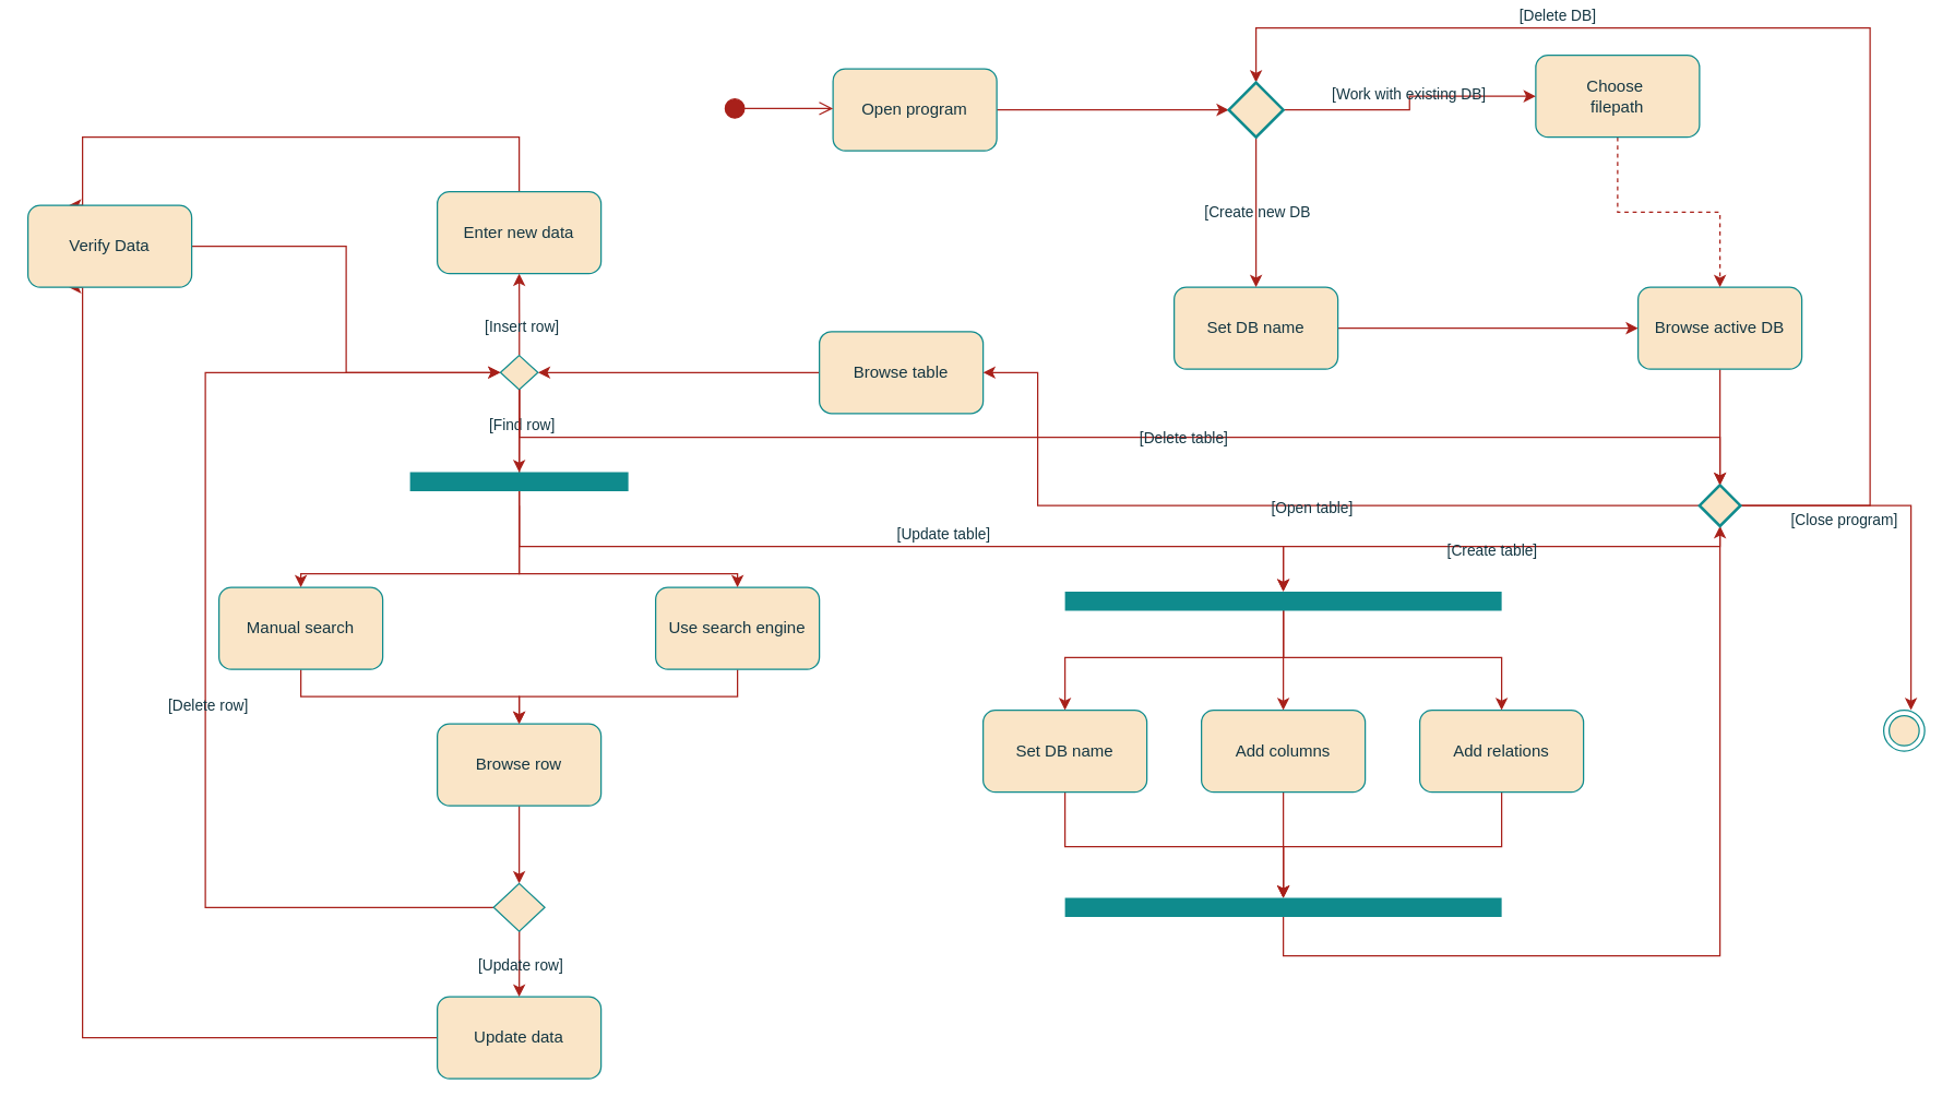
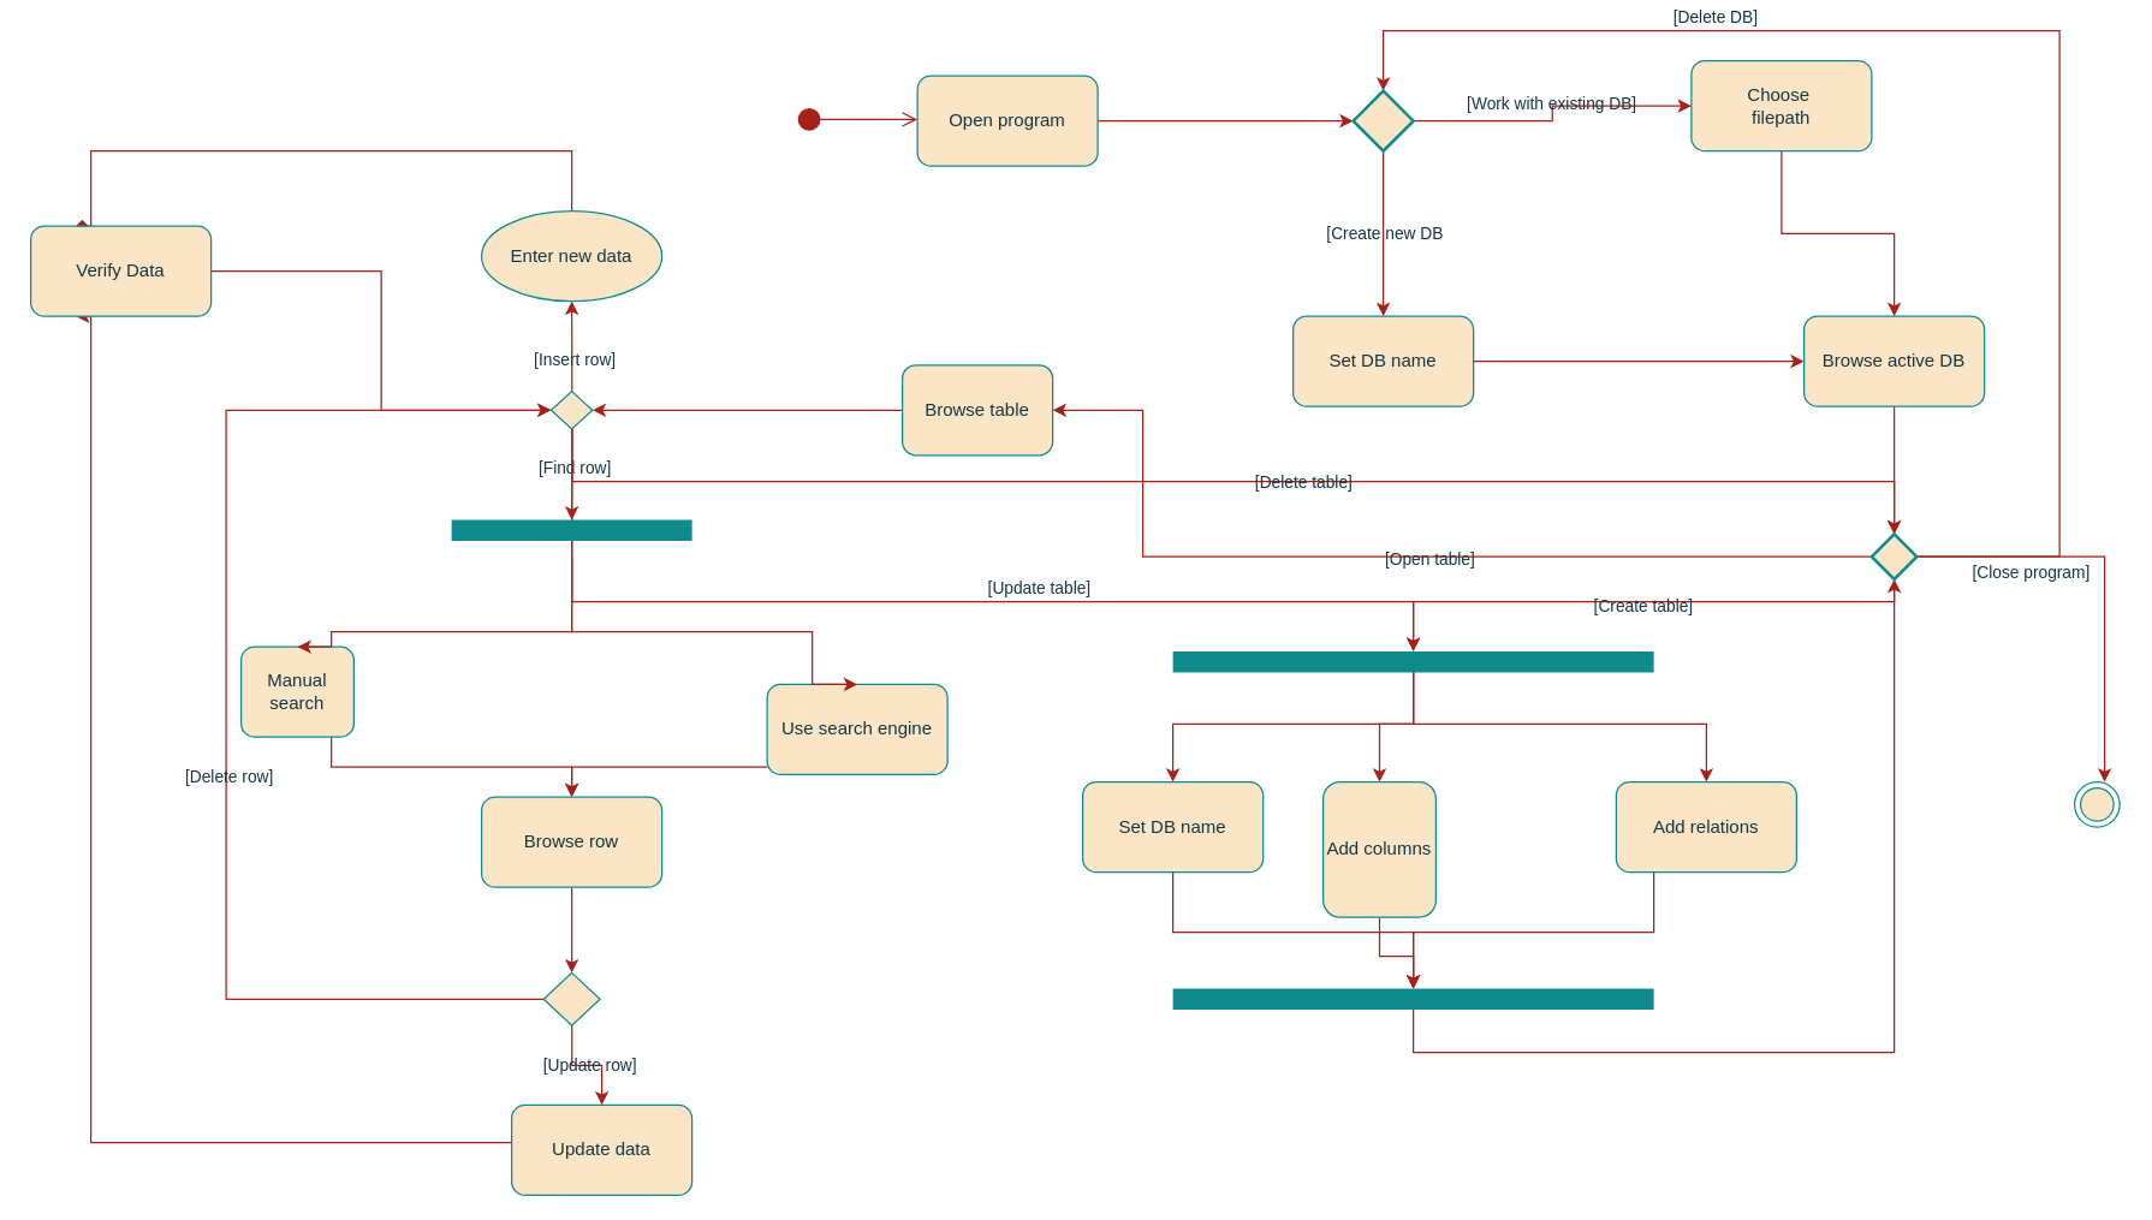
- <mxCell id="26" style="edgeStyle=orthogonalEdgeStyle;rounded=0;orthogonalLoop=1;jettySize=auto;html=1;entryX=0.25;entryY=0;entryDx=0;entryDy=0;labelBackgroundColor=none;strokeColor=#A8201A;fontColor=default;" parent="1" source="27" target="29" edge="1"><mxGeometry relative="1" as="geometry"><Array as="points"><mxPoint x="380" y="100" /><mxPoint x="60" y="100" /></Array></mxGeometry></mxCell>
+ <mxCell id="26" style="edgeStyle=orthogonalEdgeStyle;rounded=0;orthogonalLoop=1;jettySize=auto;html=1;entryX=0.25;entryY=0;entryDx=0;entryDy=0;labelBackgroundColor=none;strokeColor=#A8201A;fontColor=default;endArrow=diamond;" parent="1" source="27" target="29" edge="1"><mxGeometry relative="1" as="geometry"><Array as="points"><mxPoint x="380" y="100" /><mxPoint x="60" y="100" /></Array></mxGeometry></mxCell>
- <mxCell id="8" style="edgeStyle=orthogonalEdgeStyle;rounded=0;orthogonalLoop=1;jettySize=auto;html=1;entryX=0.5;entryY=0;entryDx=0;entryDy=0;labelBackgroundColor=none;strokeColor=#A8201A;fontColor=default;dashed=1;" parent="1" source="9" target="7" edge="1"><mxGeometry relative="1" as="geometry" /></mxCell>
+ <mxCell id="8" style="edgeStyle=orthogonalEdgeStyle;rounded=0;orthogonalLoop=1;jettySize=auto;html=1;entryX=0.5;entryY=0;entryDx=0;entryDy=0;labelBackgroundColor=none;strokeColor=#A8201A;fontColor=default;" parent="1" source="9" target="7" edge="1"><mxGeometry relative="1" as="geometry" /></mxCell>
- <mxCell id="27" value="Enter new data" style="rounded=1;whiteSpace=wrap;html=1;labelBackgroundColor=none;fillColor=#FAE5C7;strokeColor=#0F8B8D;fontColor=#143642;" parent="1" vertex="1"><mxGeometry x="320" y="140" width="120" height="60" as="geometry" /></mxCell>
+ <mxCell id="27" value="Enter new data" style="ellipse;whiteSpace=wrap;html=1;labelBackgroundColor=none;fillColor=#FAE5C7;strokeColor=#0F8B8D;fontColor=#143642;" parent="1" vertex="1"><mxGeometry x="320" y="140" width="120" height="60" as="geometry" /></mxCell>
- <mxCell id="3" value="Browse table" style="rounded=1;whiteSpace=wrap;html=1;labelBackgroundColor=none;fillColor=#FAE5C7;strokeColor=#0F8B8D;fontColor=#143642;" parent="1" vertex="1"><mxGeometry x="600" y="242.5" width="120" height="60" as="geometry" /></mxCell>
+ <mxCell id="3" value="Browse table" style="rounded=1;whiteSpace=wrap;html=1;labelBackgroundColor=none;fillColor=#FAE5C7;strokeColor=#0F8B8D;fontColor=#143642;" parent="1" vertex="1"><mxGeometry x="600" y="242.5" width="100" height="60" as="geometry" /></mxCell>
- <mxCell id="25" value="Manual search" style="rounded=1;whiteSpace=wrap;html=1;labelBackgroundColor=none;fillColor=#FAE5C7;strokeColor=#0F8B8D;fontColor=#143642;" parent="1" vertex="1"><mxGeometry x="160" y="430" width="120" height="60" as="geometry" /></mxCell>
+ <mxCell id="25" value="Manual search" style="rounded=1;whiteSpace=wrap;html=1;labelBackgroundColor=none;fillColor=#FAE5C7;strokeColor=#0F8B8D;fontColor=#143642;" parent="1" vertex="1"><mxGeometry x="160" y="430" width="75" height="60" as="geometry" /></mxCell>
- <mxCell id="23" value="Use search engine" style="rounded=1;whiteSpace=wrap;html=1;labelBackgroundColor=none;fillColor=#FAE5C7;strokeColor=#0F8B8D;fontColor=#143642;" parent="1" vertex="1"><mxGeometry x="480" y="430" width="120" height="60" as="geometry" /></mxCell>
+ <mxCell id="23" value="Use search engine" style="rounded=1;whiteSpace=wrap;html=1;labelBackgroundColor=none;fillColor=#FAE5C7;strokeColor=#0F8B8D;fontColor=#143642;" parent="1" vertex="1"><mxGeometry x="510" y="455" width="120" height="60" as="geometry" /></mxCell>
- <mxCell id="11" value="Add columns" style="rounded=1;whiteSpace=wrap;html=1;labelBackgroundColor=none;fillColor=#FAE5C7;strokeColor=#0F8B8D;fontColor=#143642;" parent="1" vertex="1"><mxGeometry x="880" y="520" width="120" height="60" as="geometry" /></mxCell>
+ <mxCell id="11" value="Add columns" style="rounded=1;whiteSpace=wrap;html=1;labelBackgroundColor=none;fillColor=#FAE5C7;strokeColor=#0F8B8D;fontColor=#143642;" parent="1" vertex="1"><mxGeometry x="880" y="520" width="75" height="90" as="geometry" /></mxCell>
- <mxCell id="15" value="Add relations" style="rounded=1;whiteSpace=wrap;html=1;labelBackgroundColor=none;fillColor=#FAE5C7;strokeColor=#0F8B8D;fontColor=#143642;" parent="1" vertex="1"><mxGeometry x="1040" y="520" width="120" height="60" as="geometry" /></mxCell>
+ <mxCell id="15" value="Add relations" style="rounded=1;whiteSpace=wrap;html=1;labelBackgroundColor=none;fillColor=#FAE5C7;strokeColor=#0F8B8D;fontColor=#143642;" parent="1" vertex="1"><mxGeometry x="1075" y="520" width="120" height="60" as="geometry" /></mxCell>
- <mxCell id="19" value="Update data" style="rounded=1;whiteSpace=wrap;html=1;labelBackgroundColor=none;fillColor=#FAE5C7;strokeColor=#0F8B8D;fontColor=#143642;" parent="1" vertex="1"><mxGeometry x="320" y="730" width="120" height="60" as="geometry" /></mxCell>
+ <mxCell id="19" value="Update data" style="rounded=1;whiteSpace=wrap;html=1;labelBackgroundColor=none;fillColor=#FAE5C7;strokeColor=#0F8B8D;fontColor=#143642;" parent="1" vertex="1"><mxGeometry x="340" y="735" width="120" height="60" as="geometry" /></mxCell>
